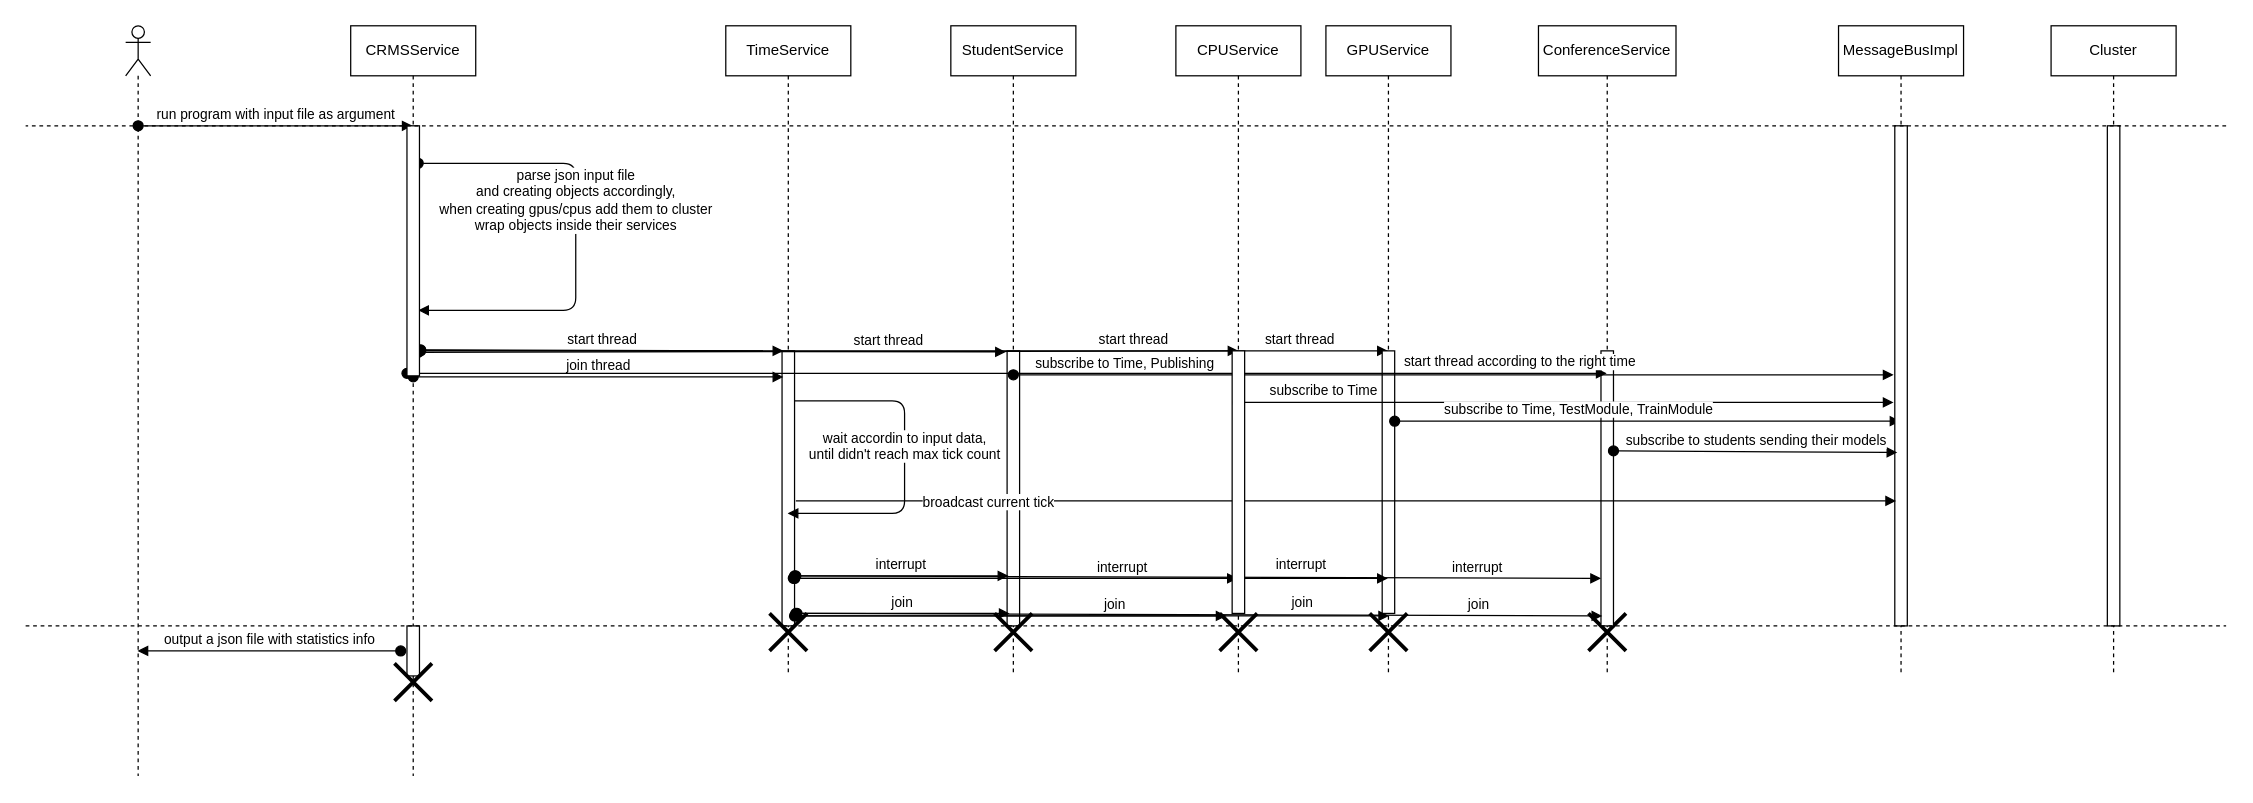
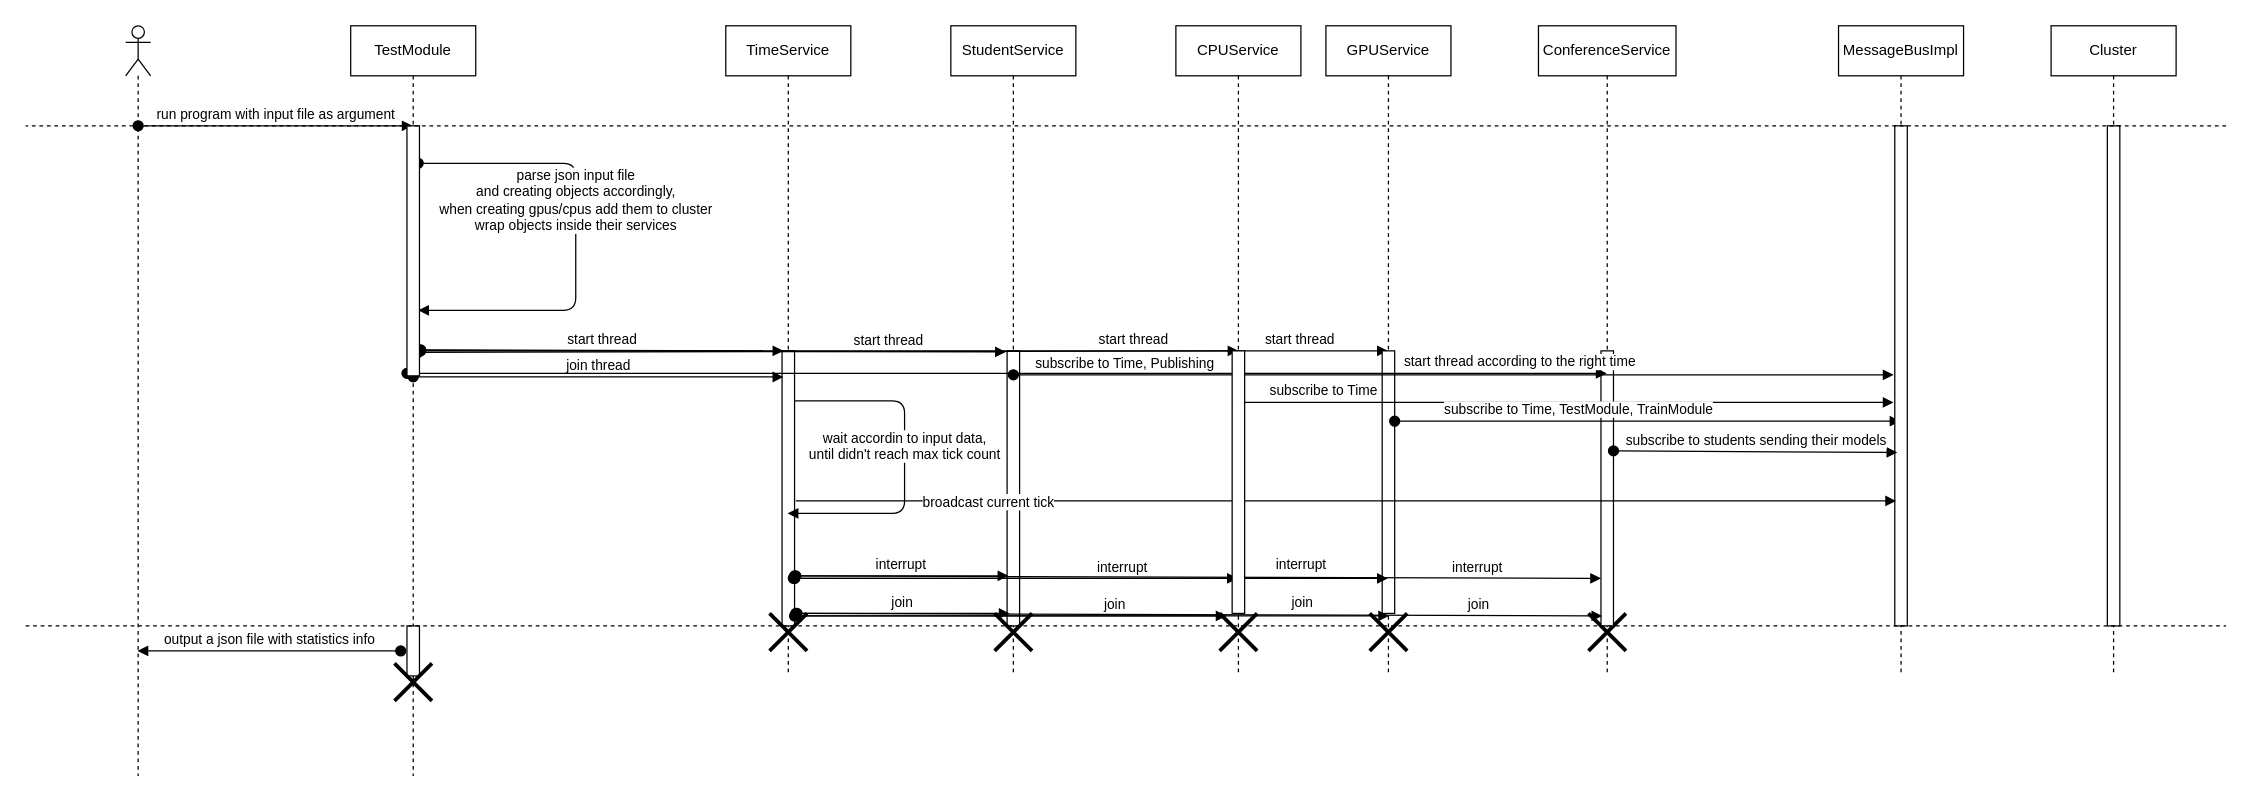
- <mxCell id="7" value="CRMSService" style="shape=umlLifeline;perimeter=lifelinePerimeter;whiteSpace=wrap;html=1;container=1;collapsible=0;recursiveResize=0;outlineConnect=0;" parent="1" vertex="1"><mxGeometry x="280" y="20" width="100" height="600" as="geometry" /></mxCell>
+ <mxCell id="7" value="TestModule" style="shape=umlLifeline;perimeter=lifelinePerimeter;whiteSpace=wrap;html=1;container=1;collapsible=0;recursiveResize=0;outlineConnect=0;" parent="1" vertex="1"><mxGeometry x="280" y="20" width="100" height="600" as="geometry" /></mxCell>
